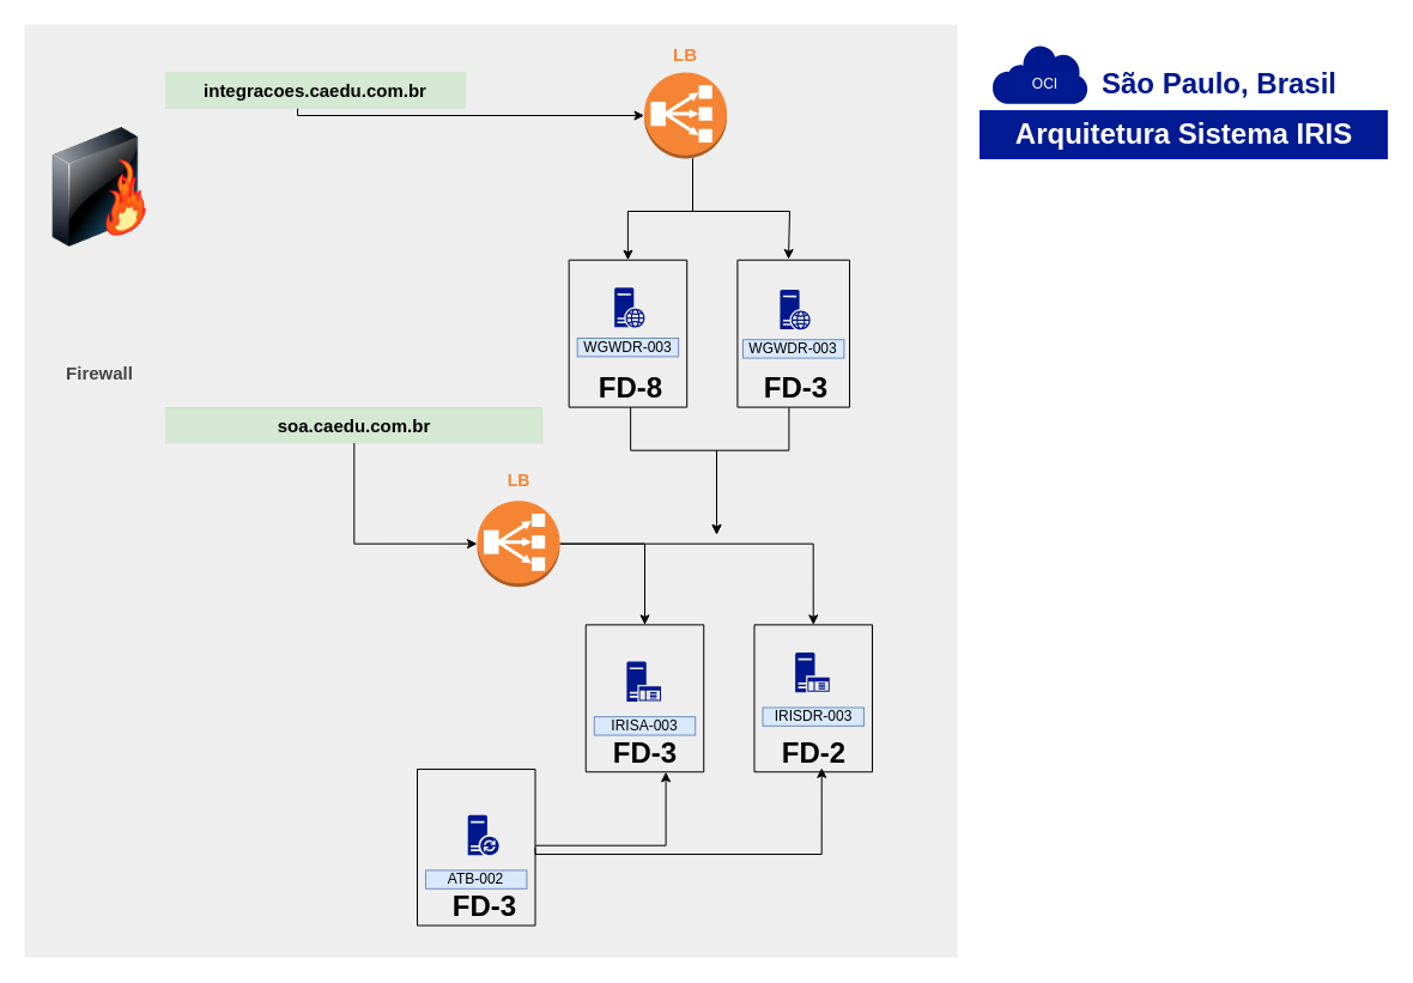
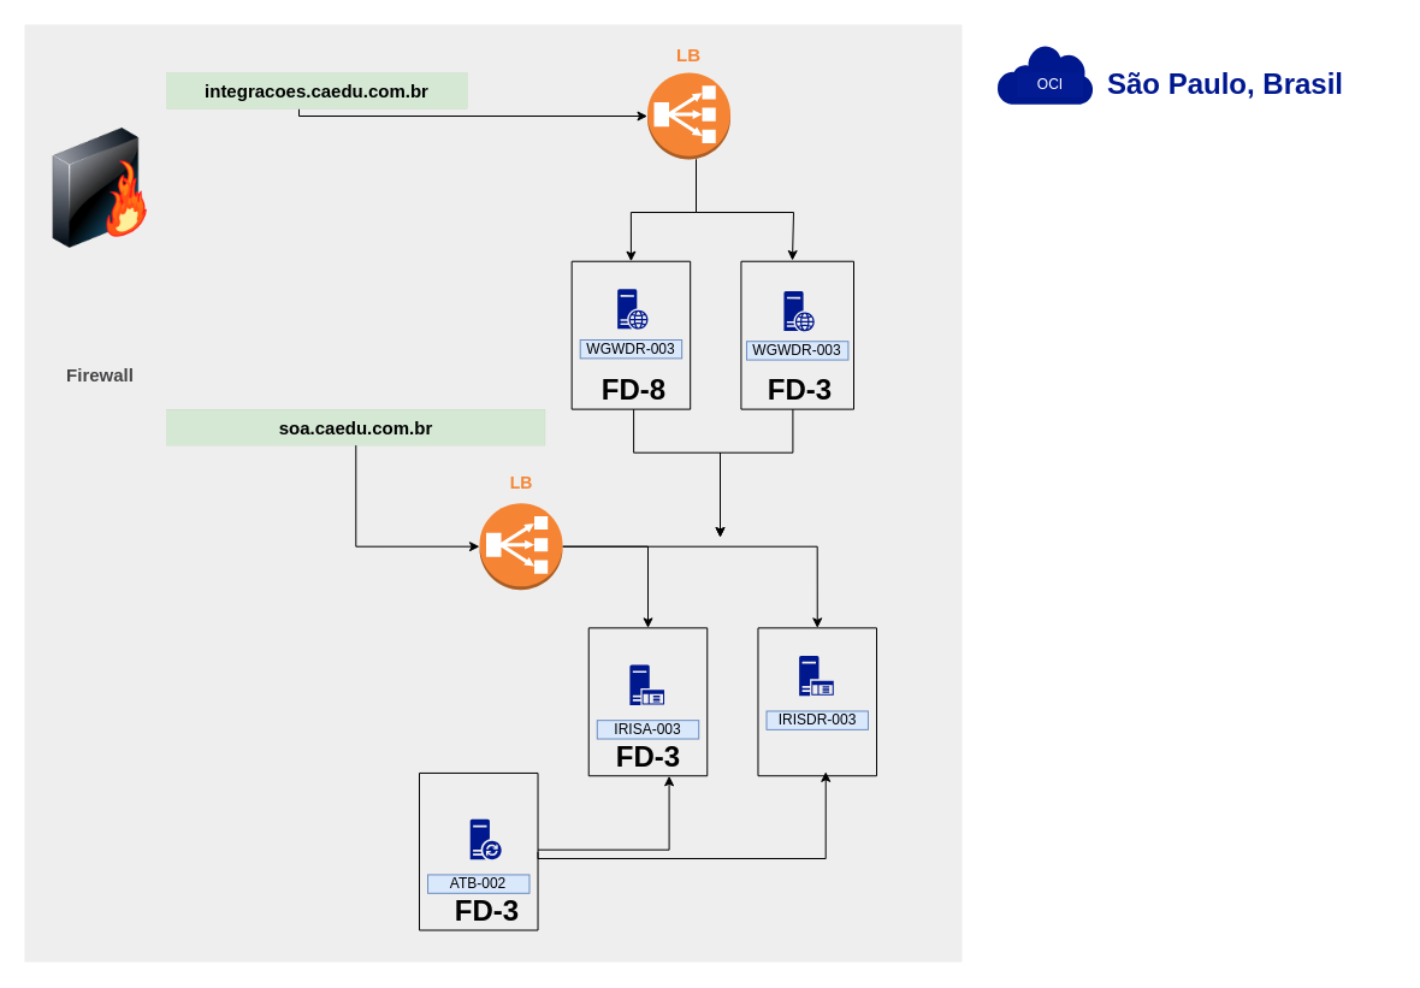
- <mxCell id="40" value="Arquitetura Sistema IRIS" style="text;strokeColor=#001DBC;fillColor=#021a92;html=1;fontSize=24;fontStyle=1;verticalAlign=middle;align=center;fontColor=#ffffff;" parent="1" vertex="1"><mxGeometry x="818" y="92" width="340" height="40" as="geometry" /></mxCell>
- <mxCell id="30" value="FD-2" style="text;strokeColor=none;fillColor=none;html=1;fontSize=24;fontStyle=1;verticalAlign=middle;align=center;" parent="28" vertex="1"><mxGeometry x="14.074" y="92.171" width="70.37" height="30.724" as="geometry" /></mxCell>
